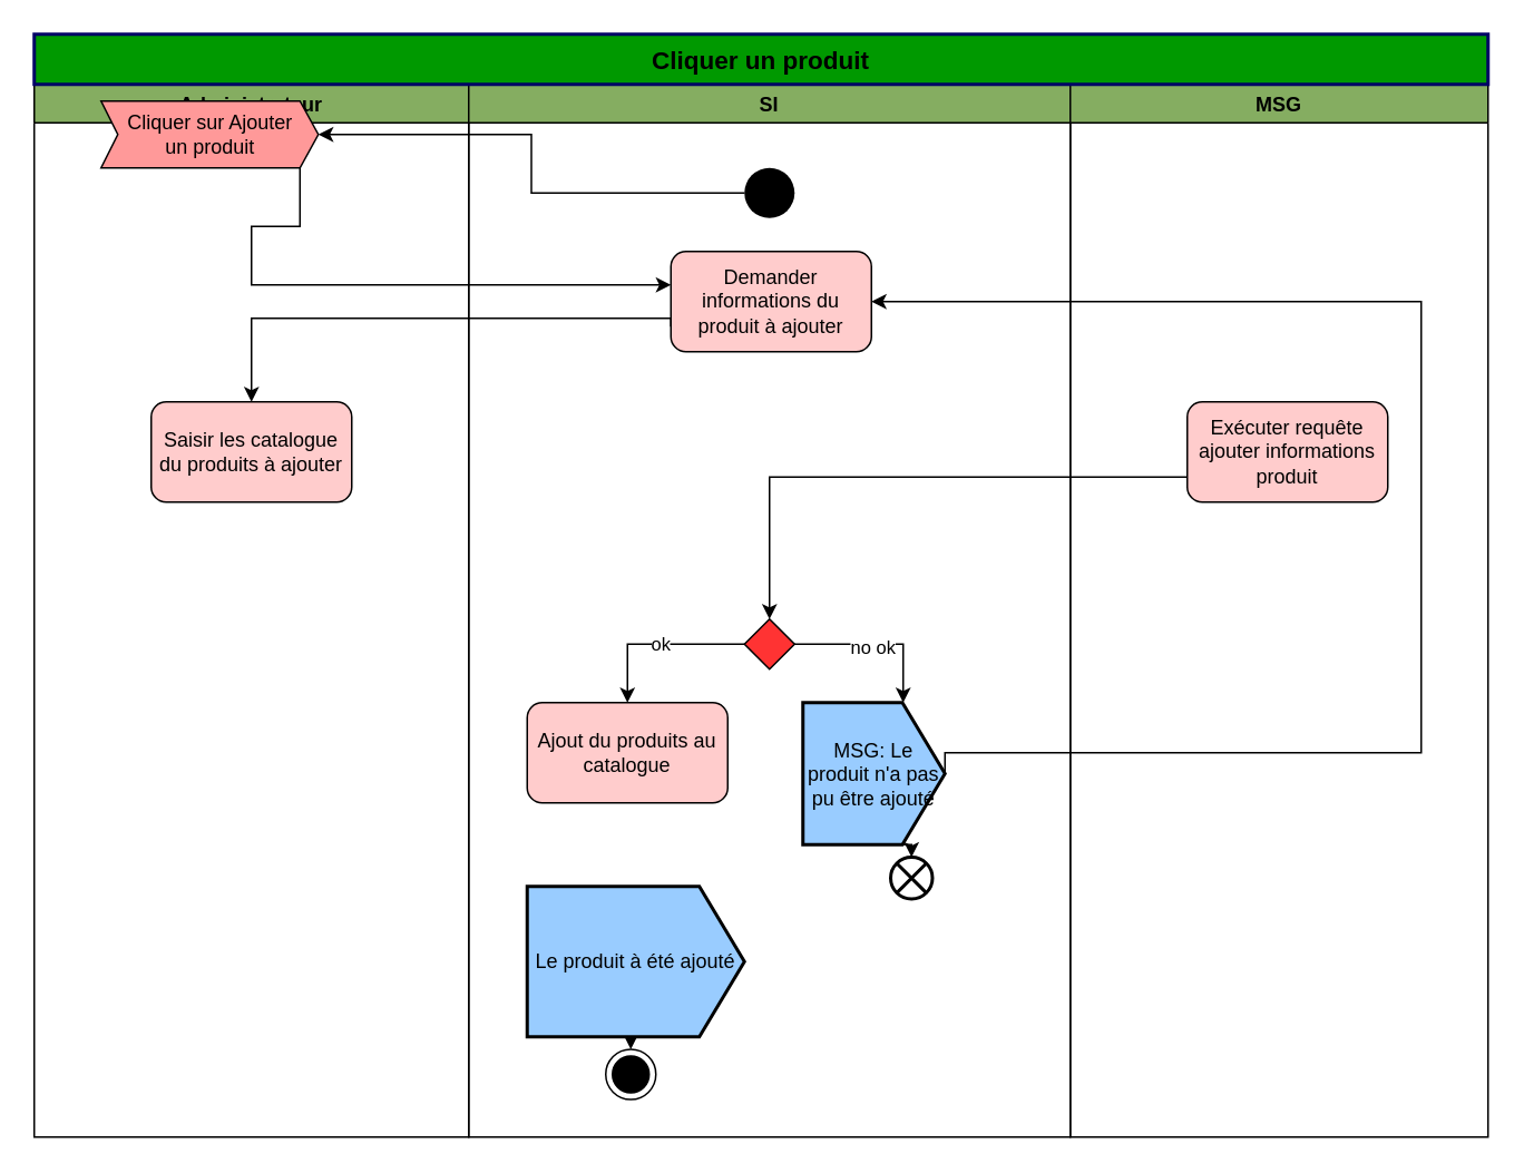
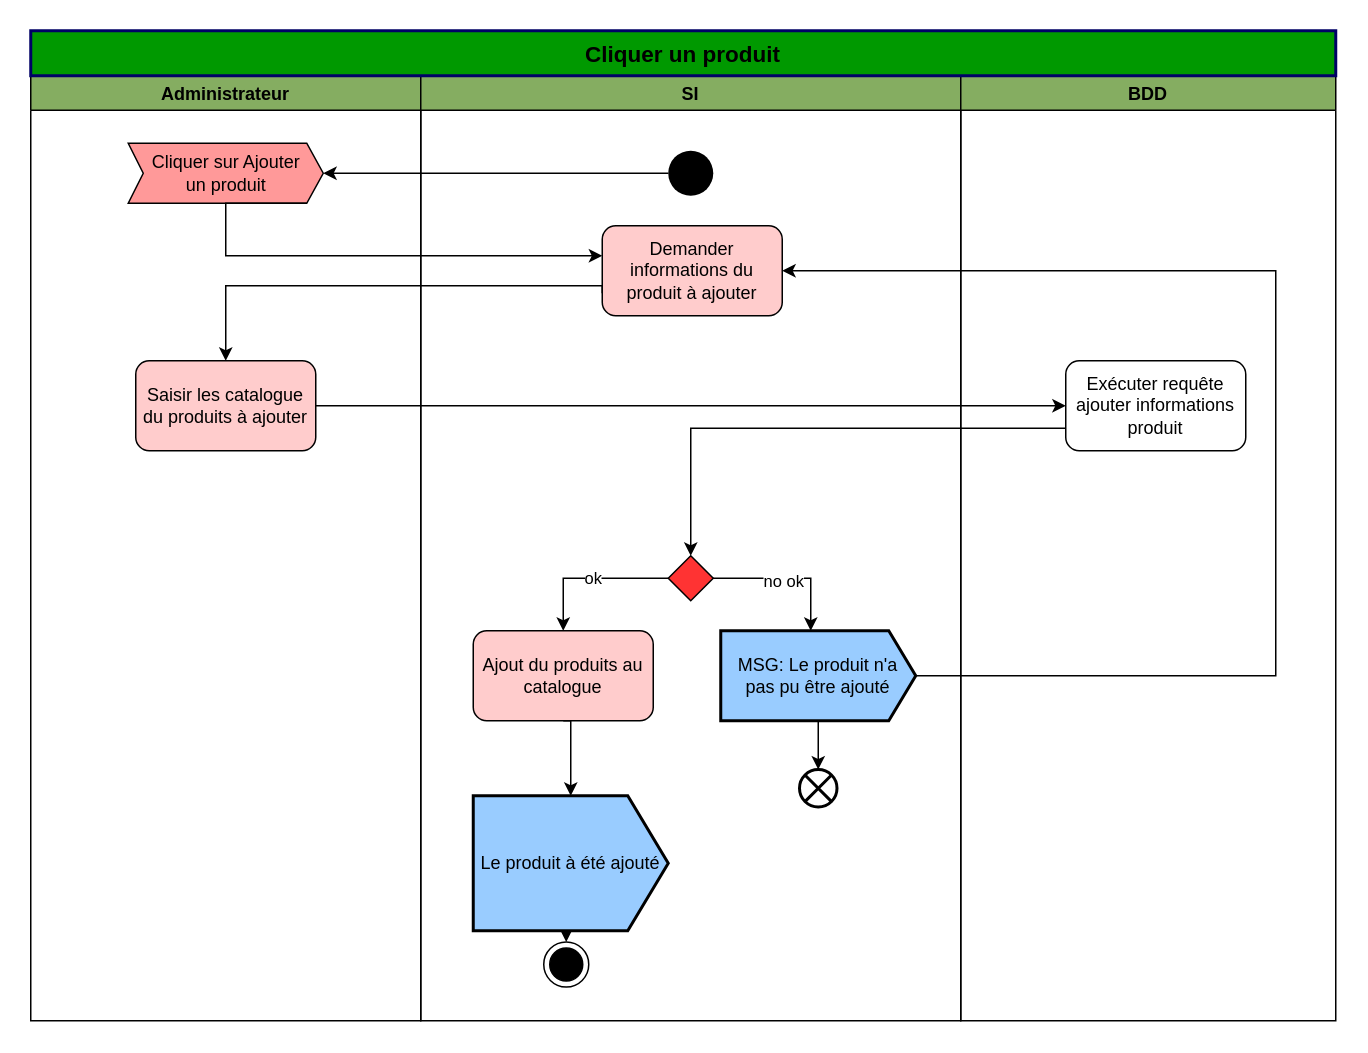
- <mxCell id="22" value="MSG" style="swimlane;fillColor=#85AD61;" parent="1" vertex="1"><mxGeometry x="640" y="50" width="250" height="630" as="geometry" /></mxCell>
+ <mxCell id="22" value="BDD" style="swimlane;fillColor=#85AD61;" parent="1" vertex="1"><mxGeometry x="640" y="50" width="250" height="630" as="geometry" /></mxCell>
- <mxCell id="3" value="&lt;br&gt;Cliquer sur Ajouter&lt;br&gt;un produit&lt;br&gt;&amp;nbsp;" style="html=1;shadow=0;dashed=0;align=center;verticalAlign=middle;shape=mxgraph.arrows2.arrow;dy=0;dx=11;notch=10;fillColor=#FF9999;" parent="2" vertex="1"><mxGeometry x="40" y="10" width="130" height="40" as="geometry" /></mxCell>
+ <mxCell id="3" value="&lt;br&gt;Cliquer sur Ajouter&lt;br&gt;un produit&lt;br&gt;&amp;nbsp;" style="html=1;shadow=0;dashed=0;align=center;verticalAlign=middle;shape=mxgraph.arrows2.arrow;dy=0;dx=11;notch=10;fillColor=#FF9999;" parent="2" vertex="1"><mxGeometry x="65" y="45" width="130" height="40" as="geometry" /></mxCell>
+ <mxCell id="29" style="edgeStyle=orthogonalEdgeStyle;rounded=0;orthogonalLoop=1;jettySize=auto;html=1;exitX=1;exitY=0.5;exitDx=0;exitDy=0;entryX=0;entryY=0.5;entryDx=0;entryDy=0;" parent="1" source="4" target="23" edge="1"><mxGeometry relative="1" as="geometry" /></mxCell>
- <mxCell id="23" value="Exécuter requête ajouter informations produit" style="rounded=1;whiteSpace=wrap;html=1;fillColor=#FFCCCC;" parent="22" vertex="1"><mxGeometry x="70" y="190" width="120" height="60" as="geometry" /></mxCell>
+ <mxCell id="23" value="Exécuter requête ajouter informations produit" style="rounded=1;whiteSpace=wrap;html=1;fillColor=#ffffff;" parent="22" vertex="1"><mxGeometry x="70" y="190" width="120" height="60" as="geometry" /></mxCell>
- <mxCell id="18" value="&lt;span&gt;MSG: Le produit n'a pas pu être ajouté&lt;/span&gt;" style="html=1;shape=mxgraph.sysml.sendSigAct;strokeWidth=2;whiteSpace=wrap;align=center;fillColor=#99CCFF;" parent="5" vertex="1"><mxGeometry x="200" y="370" width="85" height="85" as="geometry" /></mxCell>
+ <mxCell id="18" value="&lt;span&gt;MSG: Le produit n'a pas pu être ajouté&lt;/span&gt;" style="html=1;shape=mxgraph.sysml.sendSigAct;strokeWidth=2;whiteSpace=wrap;align=center;fillColor=#99CCFF;" parent="5" vertex="1"><mxGeometry x="200" y="370" width="130" height="60" as="geometry" /></mxCell>
+ <mxCell id="20" style="edgeStyle=orthogonalEdgeStyle;rounded=0;orthogonalLoop=1;jettySize=auto;html=1;exitX=0.5;exitY=1;exitDx=0;exitDy=0;entryX=0.5;entryY=0;entryDx=0;entryDy=0;entryPerimeter=0;" parent="5" source="21" target="15" edge="1"><mxGeometry relative="1" as="geometry"><Array as="points"><mxPoint x="100" y="430" /></Array></mxGeometry></mxCell>
